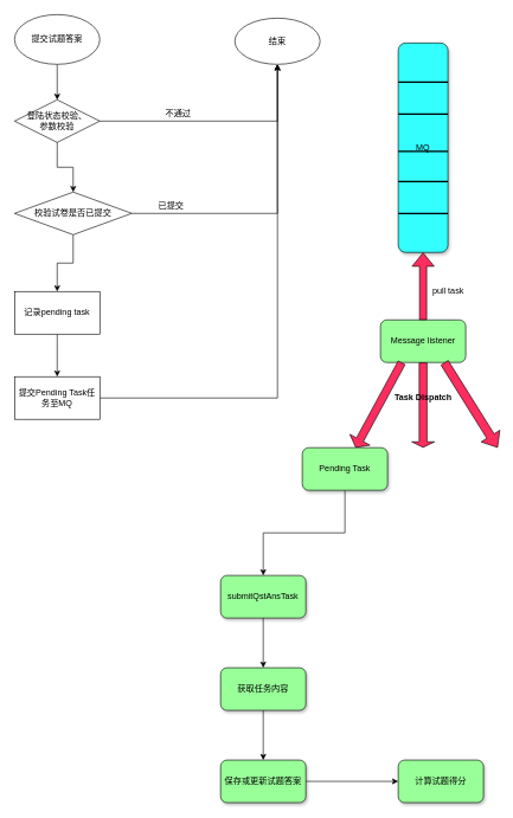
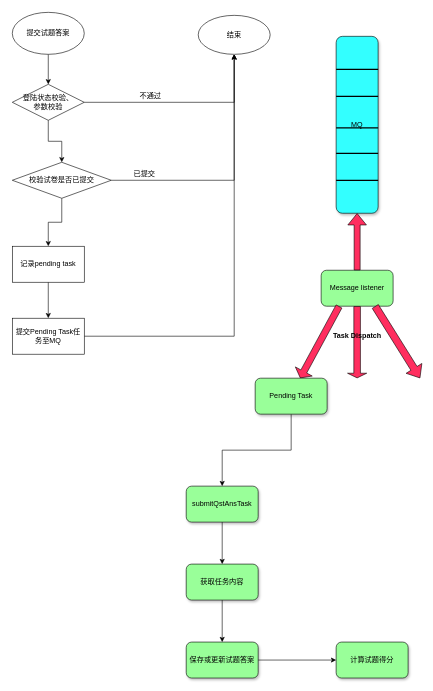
- <mxCell id="25" value="pull task" style="text;html=1;align=center;verticalAlign=middle;resizable=0;points=[];autosize=1;strokeColor=none;fillColor=none;" vertex="1" parent="1"><mxGeometry x="595" y="395" width="70" height="30" as="geometry" /></mxCell>
